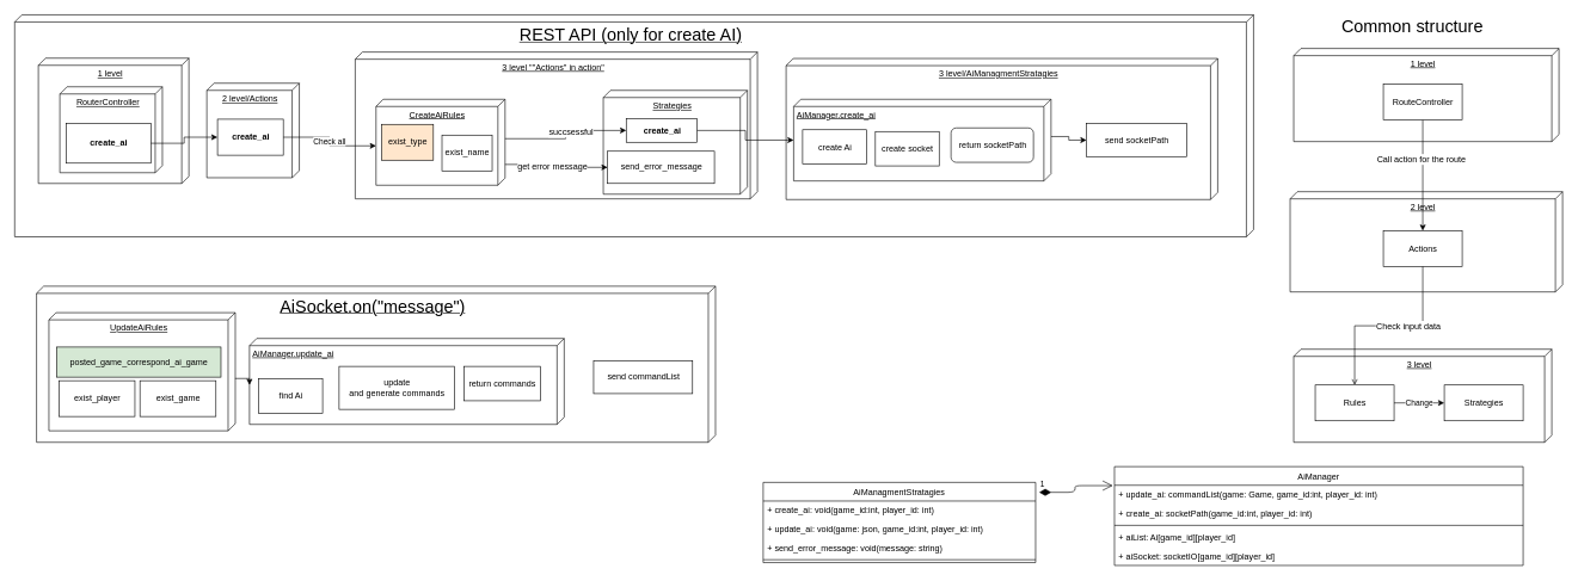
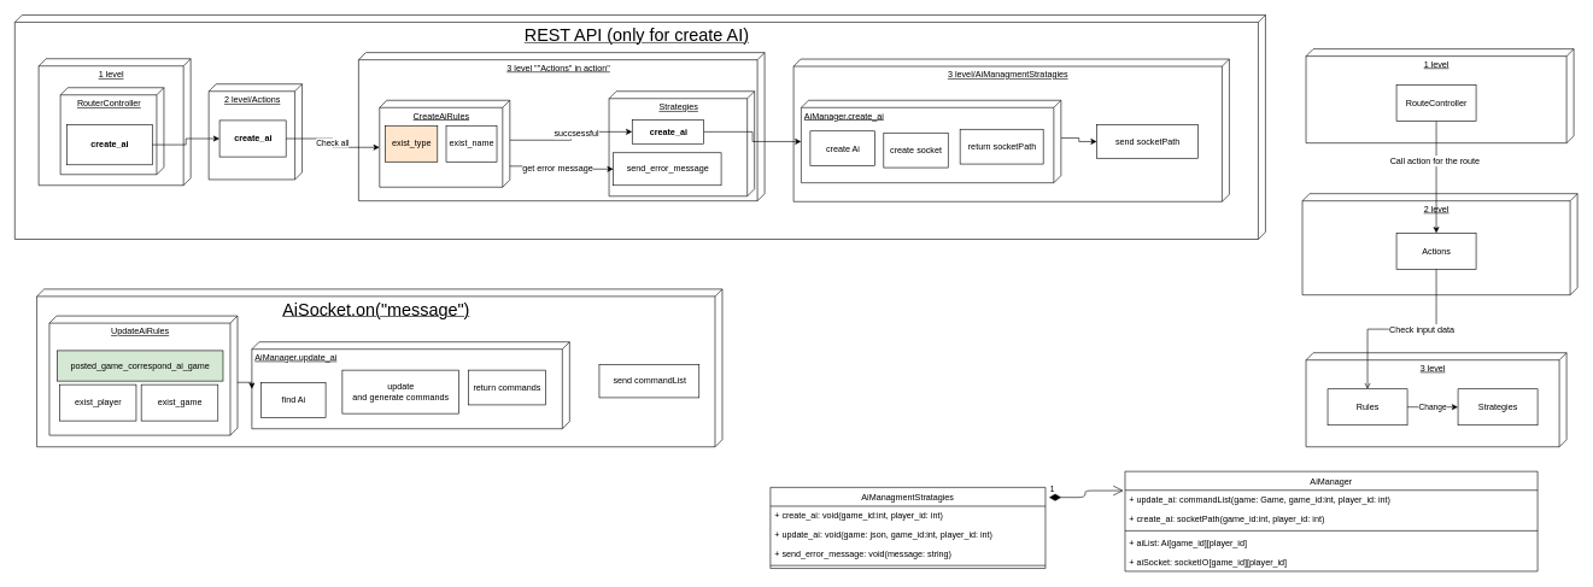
- <mxCell id="17" value="&lt;font style=&quot;font-size: 24px&quot;&gt;Common structure&lt;br&gt;&lt;/font&gt;" style="text;html=1;resizable=0;points=[];autosize=1;align=left;verticalAlign=top;spacingTop=-4;" parent="4" vertex="1"><mxGeometry x="70" width="240" height="20" as="geometry" /></mxCell>
- <mxCell id="46" value="return socketPath" style="html=1;rounded=1;" vertex="1" parent="1"><mxGeometry x="1326" y="178" width="115" height="48" as="geometry" /></mxCell>
+ <mxCell id="46" value="return socketPath" style="html=1;" vertex="1" parent="1"><mxGeometry x="1326" y="178" width="115" height="48" as="geometry" /></mxCell>
- <mxCell id="32" value="exist_name" style="html=1;" vertex="1" parent="30"><mxGeometry x="92" y="50" width="70" height="50" as="geometry" /></mxCell>
+ <mxCell id="32" value="exist_name" style="html=1;" vertex="1" parent="30"><mxGeometry x="92" y="35" width="70" height="50" as="geometry" /></mxCell>
